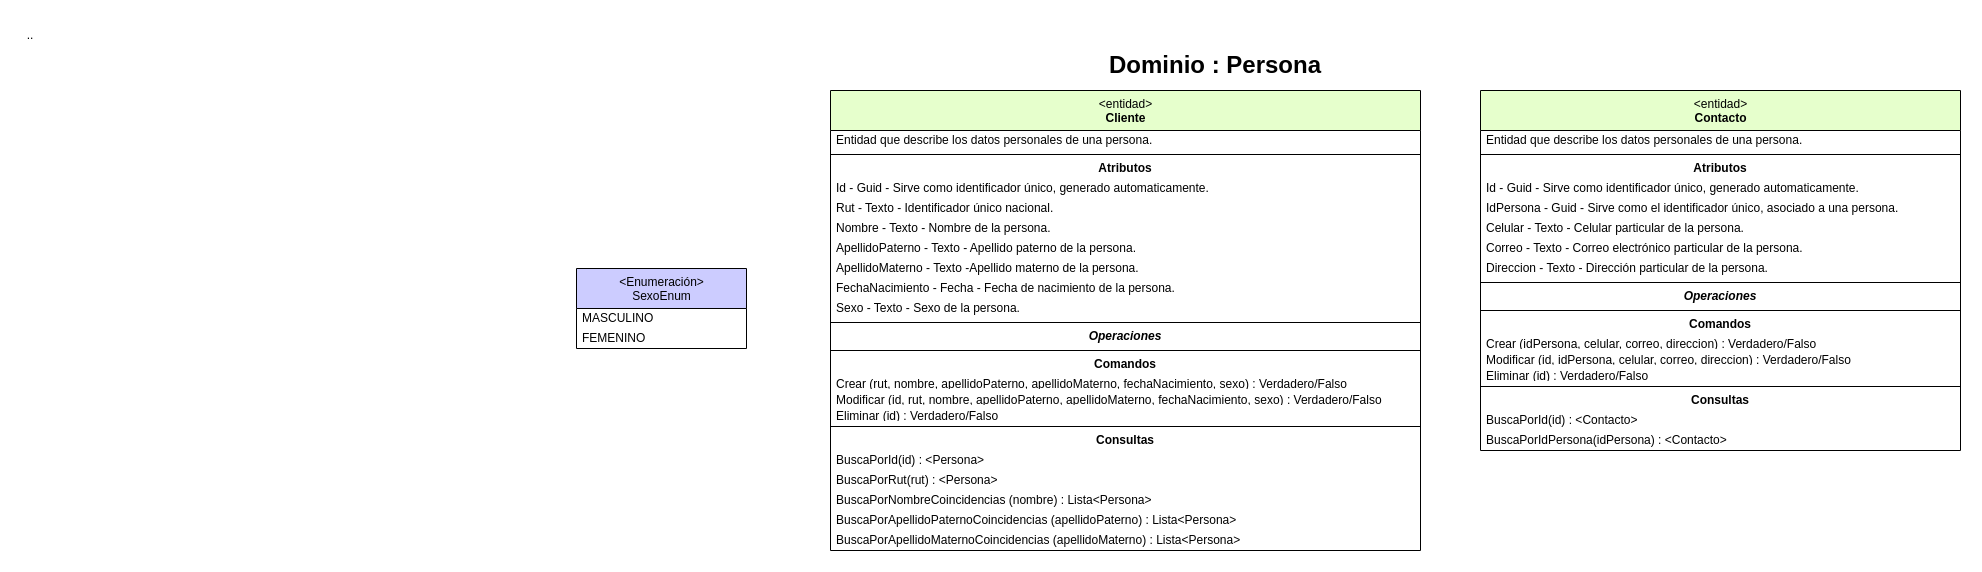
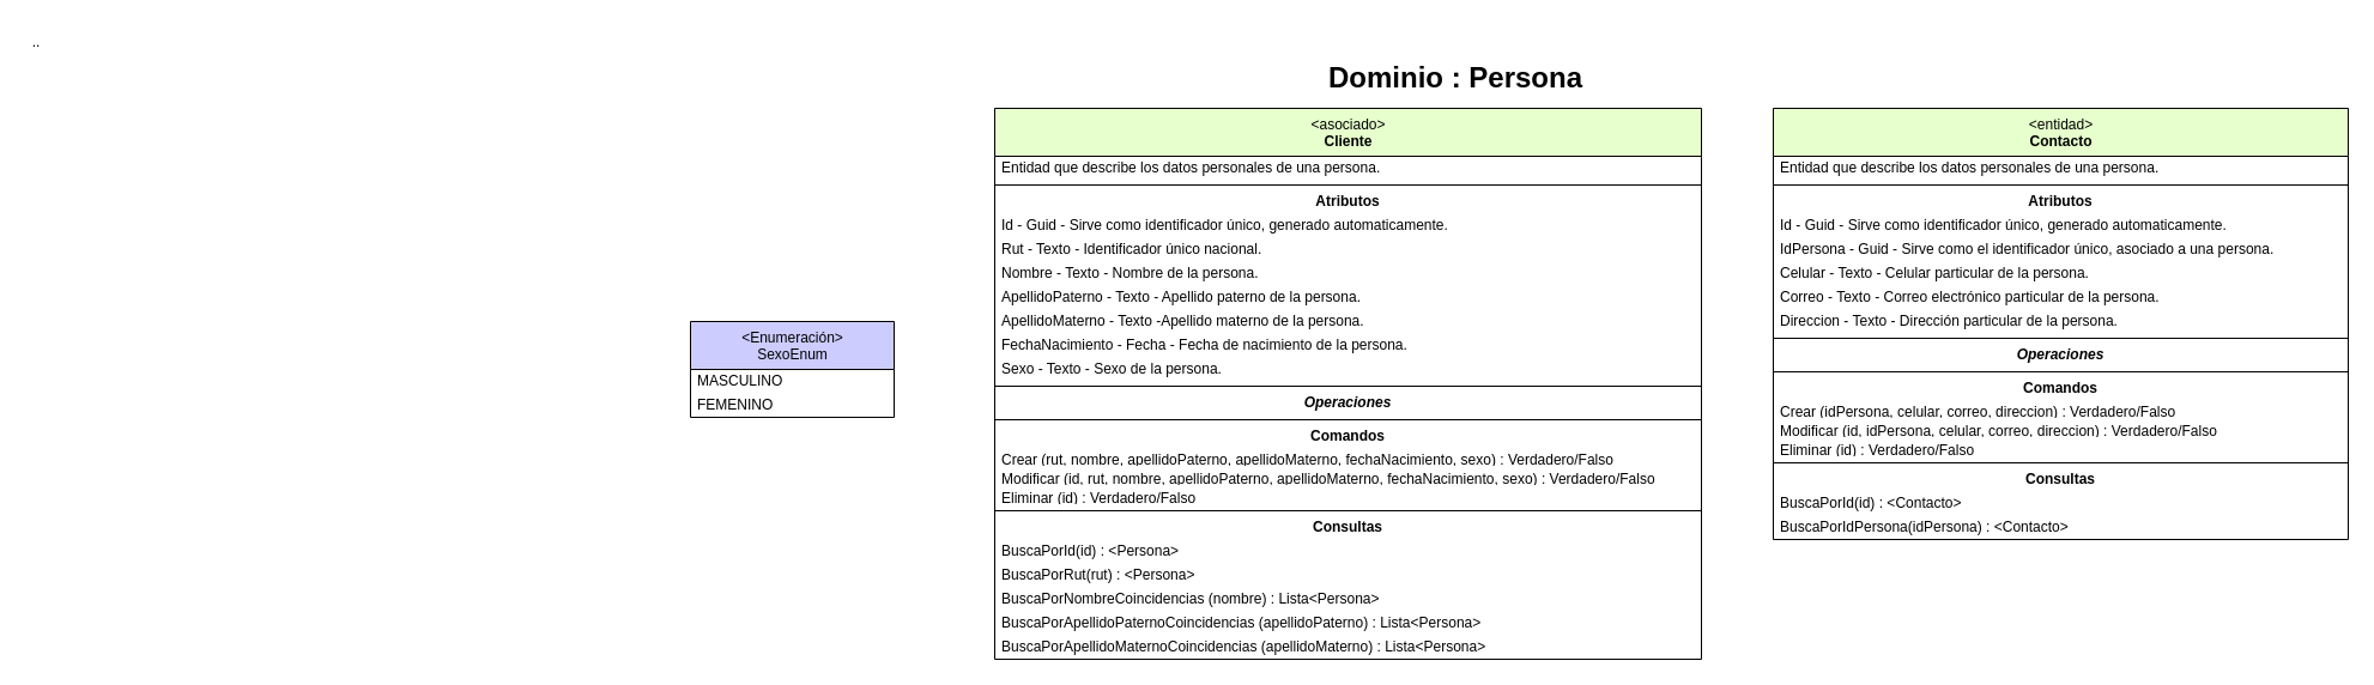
- <mxCell id="2" value="&amp;lt;entidad&amp;gt;&lt;br&gt;&lt;b&gt;Cliente&lt;/b&gt;" style="swimlane;fontStyle=0;align=center;verticalAlign=top;childLayout=stackLayout;horizontal=1;startSize=40;horizontalStack=0;resizeParent=1;resizeParentMax=0;resizeLast=0;collapsible=0;marginBottom=0;html=1;fillColor=#E6FFCC;" parent="1" vertex="1"><mxGeometry x="830" y="90" width="590" height="460" as="geometry" /></mxCell>
+ <mxCell id="2" value="&amp;lt;asociado&amp;gt;&lt;br&gt;&lt;b&gt;Cliente&lt;/b&gt;" style="swimlane;fontStyle=0;align=center;verticalAlign=top;childLayout=stackLayout;horizontal=1;startSize=40;horizontalStack=0;resizeParent=1;resizeParentMax=0;resizeLast=0;collapsible=0;marginBottom=0;html=1;fillColor=#E6FFCC;" parent="1" vertex="1"><mxGeometry x="830" y="90" width="590" height="460" as="geometry" /></mxCell>
